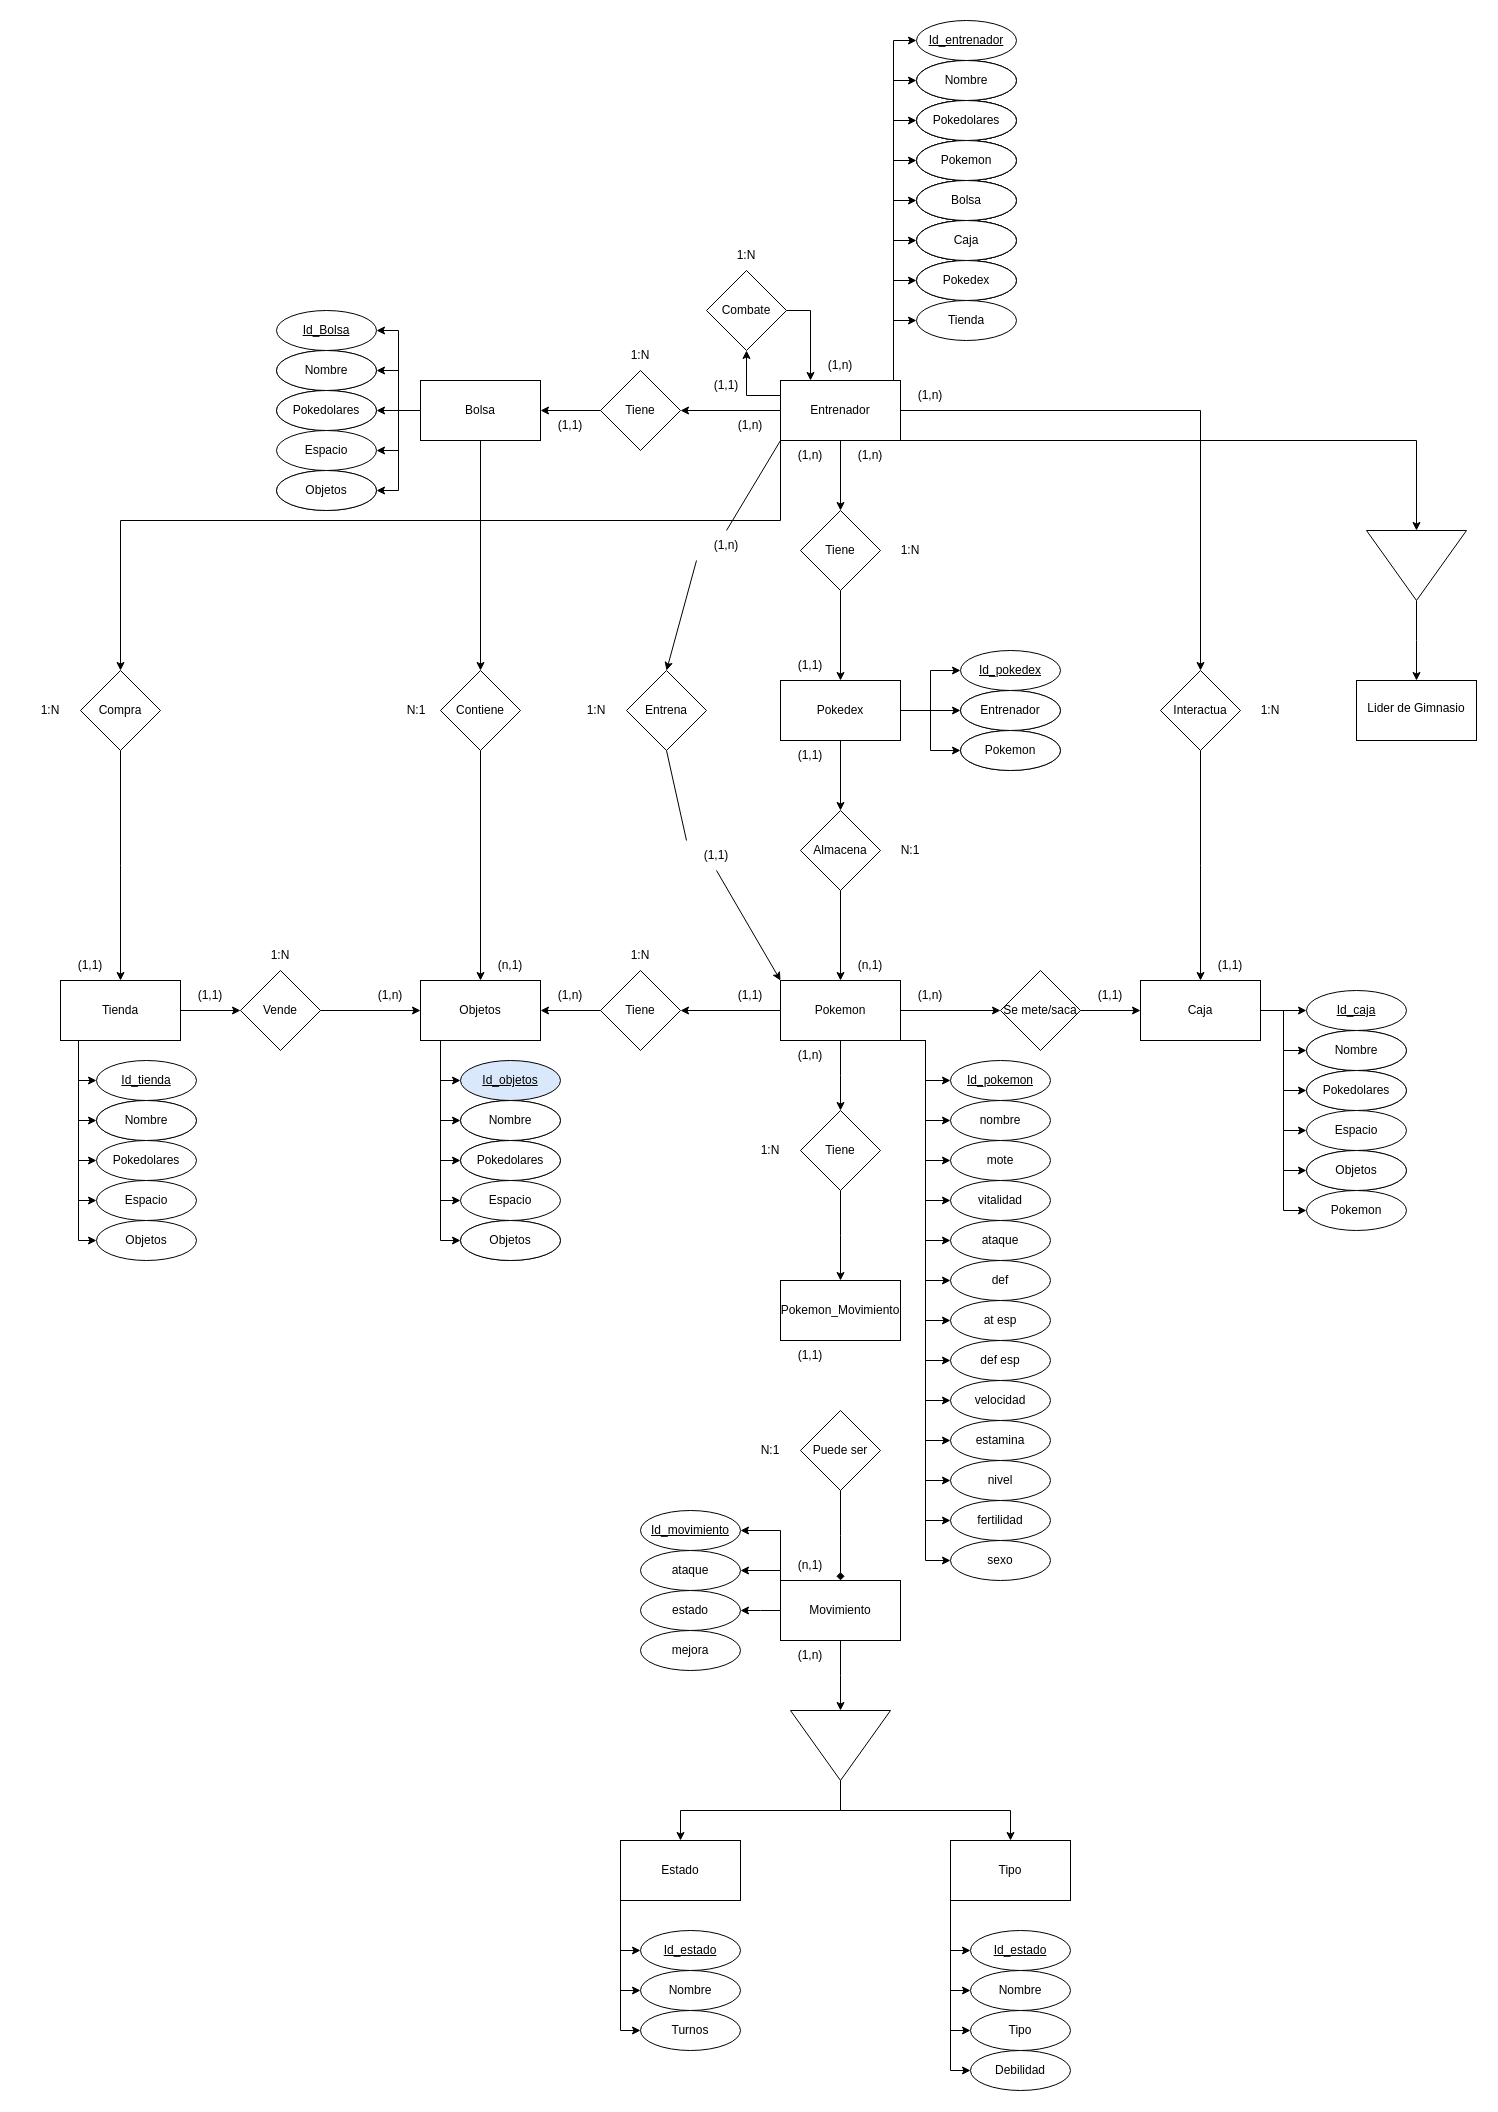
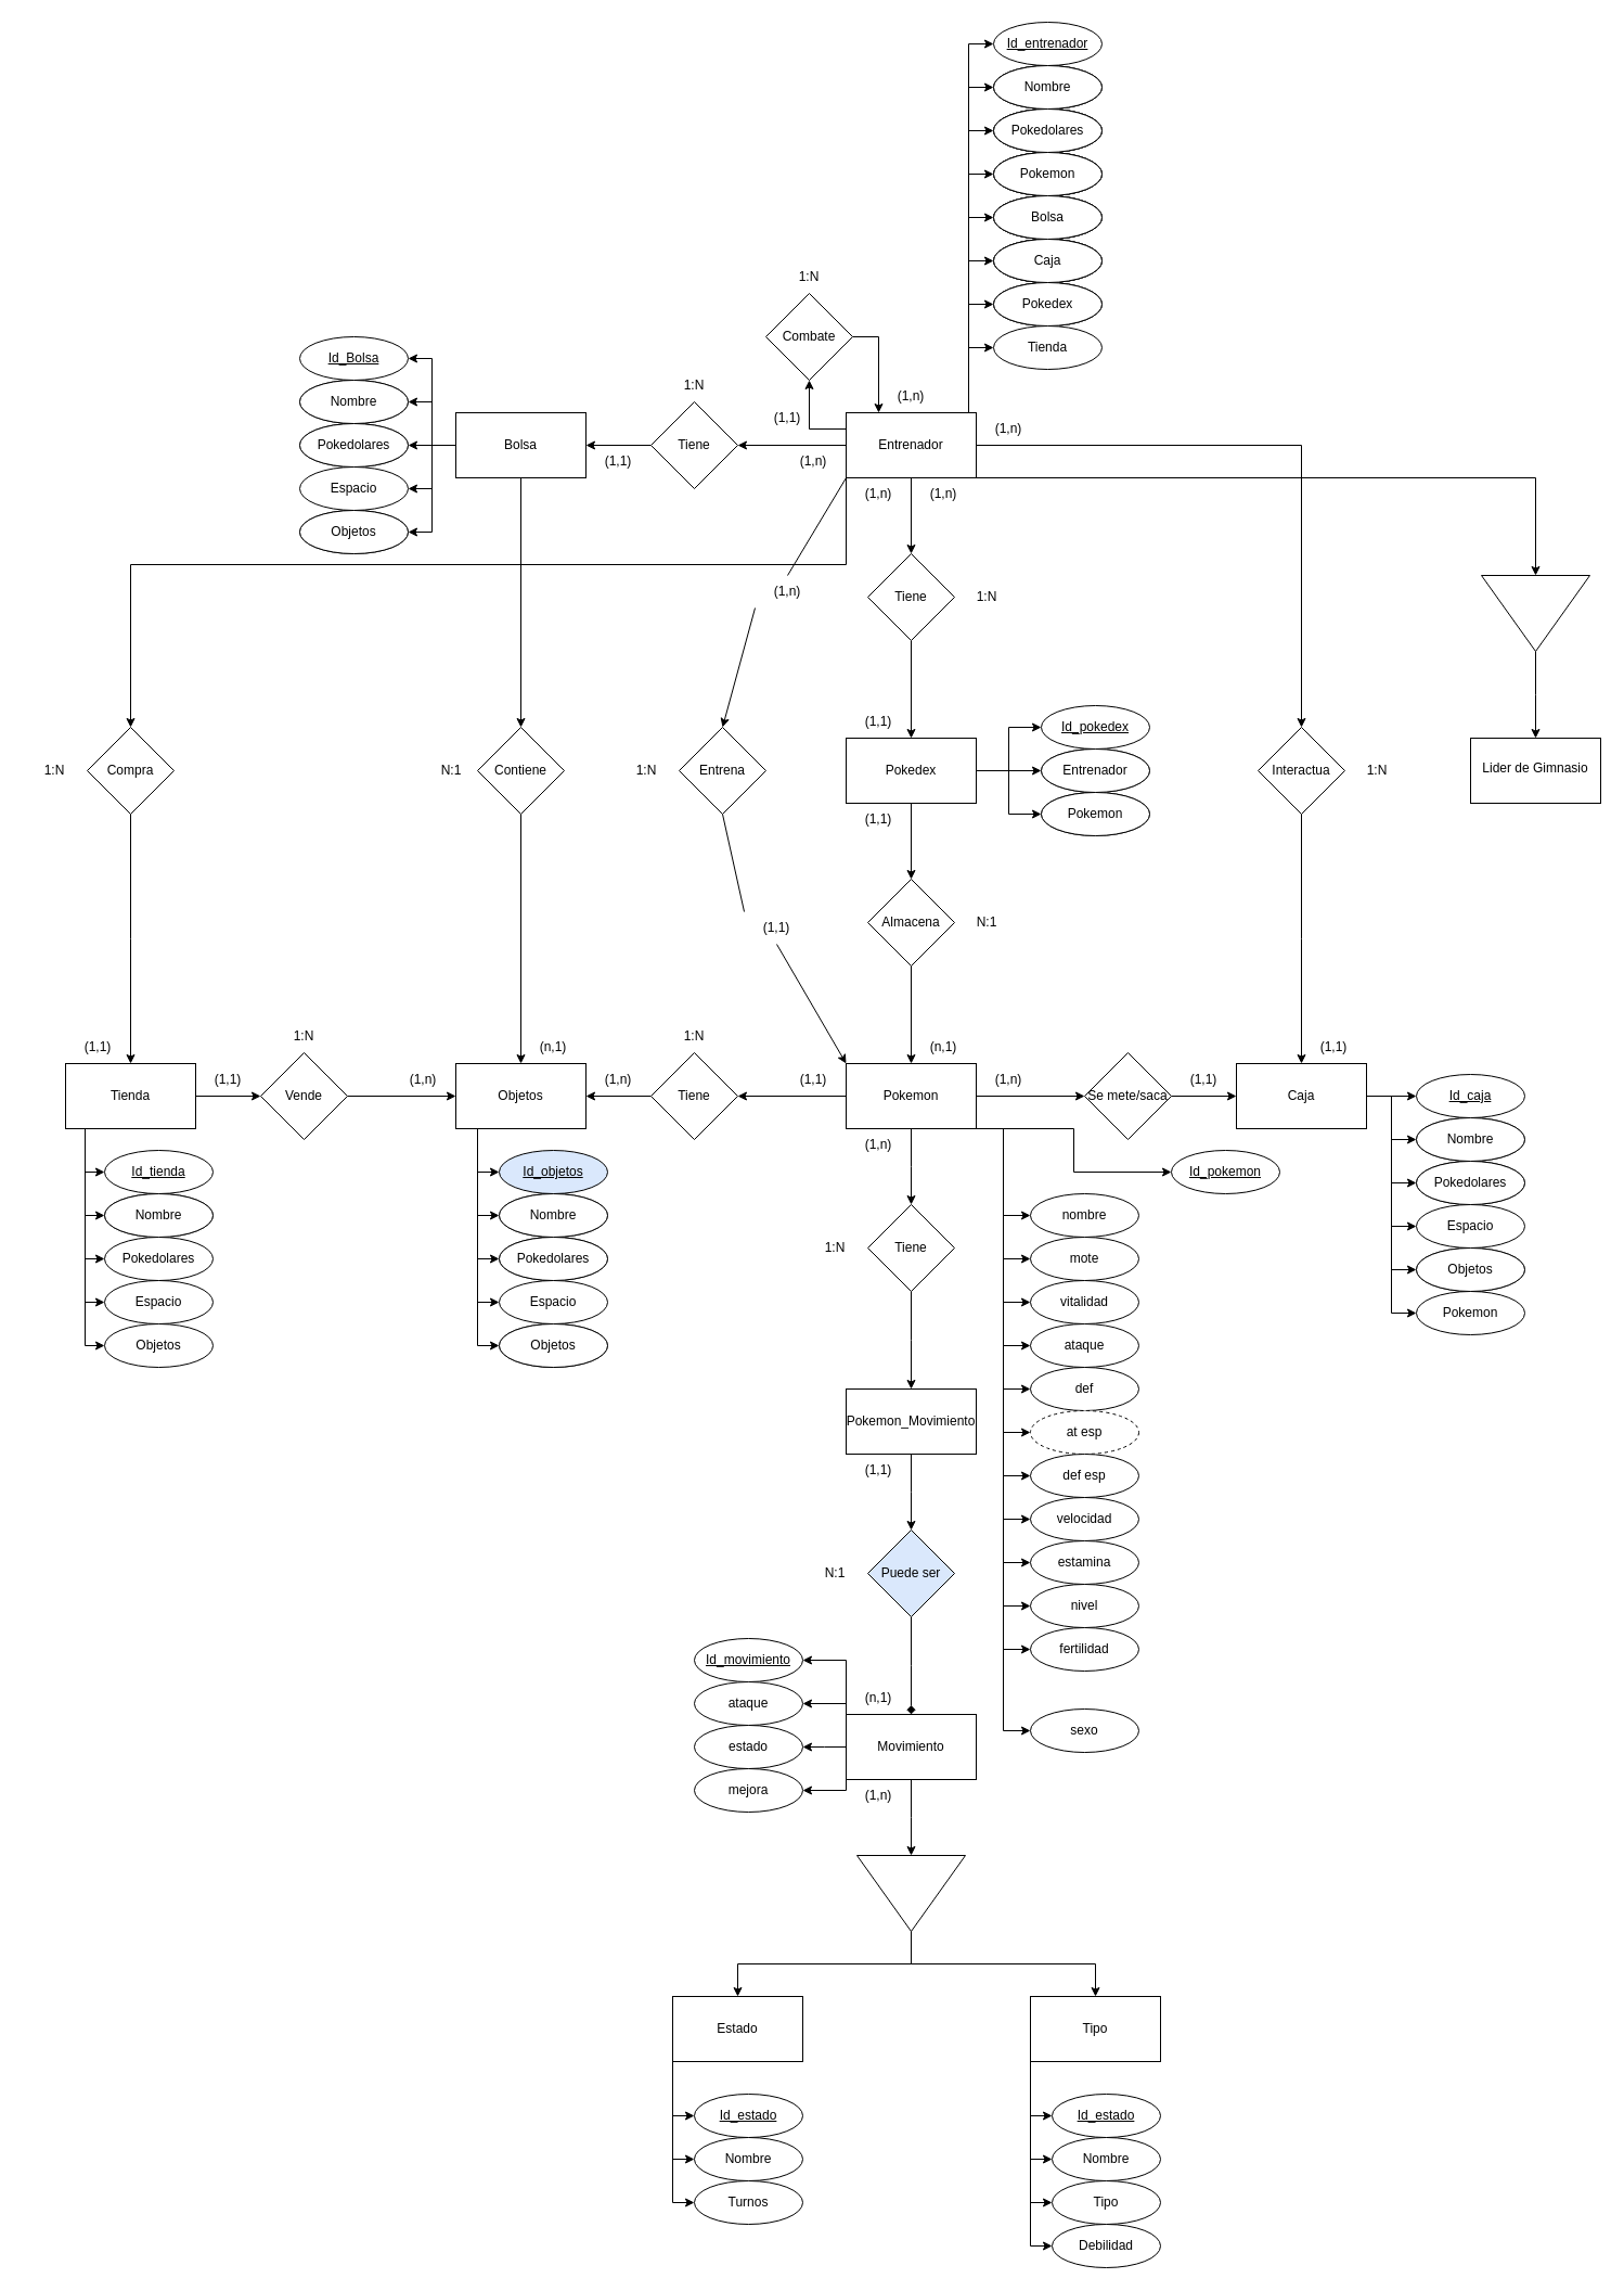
- <mxCell id="185" value="&lt;u&gt;Id_pokemon&lt;/u&gt;" style="ellipse;whiteSpace=wrap;html=1;align=center;" vertex="1" parent="1"><mxGeometry x="950" y="1060" width="100" height="40" as="geometry" /></mxCell>
+ <mxCell id="185" value="&lt;u&gt;Id_pokemon&lt;/u&gt;" style="ellipse;whiteSpace=wrap;html=1;align=center;" vertex="1" parent="1"><mxGeometry x="1080" y="1060" width="100" height="40" as="geometry" /></mxCell>
- <mxCell id="160" value="at esp" style="ellipse;whiteSpace=wrap;html=1;align=center;" parent="1" vertex="1"><mxGeometry x="950" y="1300" width="100" height="40" as="geometry" /></mxCell>
+ <mxCell id="160" value="at esp" style="ellipse;whiteSpace=wrap;html=1;align=center;dashed=1;" parent="1" vertex="1"><mxGeometry x="950" y="1300" width="100" height="40" as="geometry" /></mxCell>
+ <mxCell id="81" value="" style="edgeStyle=elbowEdgeStyle;rounded=0;orthogonalLoop=1;jettySize=auto;elbow=vertical;html=1;" parent="1" source="82" target="84" edge="1"><mxGeometry relative="1" as="geometry" /></mxCell>
- <mxCell id="84" value="Puede ser" style="rhombus;whiteSpace=wrap;html=1;rounded=0;" parent="1" vertex="1"><mxGeometry x="800" y="1410" width="80" height="80" as="geometry" /></mxCell>
+ <mxCell id="84" value="Puede ser" style="rhombus;whiteSpace=wrap;html=1;rounded=0;fillColor=#dae8fc;" parent="1" vertex="1"><mxGeometry x="800" y="1410" width="80" height="80" as="geometry" /></mxCell>
- <mxCell id="166" value="sexo" style="ellipse;whiteSpace=wrap;html=1;align=center;" parent="1" vertex="1"><mxGeometry x="950" y="1540" width="100" height="40" as="geometry" /></mxCell>
+ <mxCell id="166" value="sexo" style="ellipse;whiteSpace=wrap;html=1;align=center;" parent="1" vertex="1"><mxGeometry x="950" y="1575" width="100" height="40" as="geometry" /></mxCell>
+ <mxCell id="88" style="edgeStyle=elbowEdgeStyle;rounded=0;orthogonalLoop=1;jettySize=auto;elbow=vertical;html=1;exitX=0;exitY=0.5;exitDx=0;exitDy=0;entryX=1;entryY=0.5;entryDx=0;entryDy=0;" parent="1" source="89" target="150" edge="1"><mxGeometry relative="1" as="geometry"><Array as="points"><mxPoint x="756" y="1650" /></Array></mxGeometry></mxCell>
